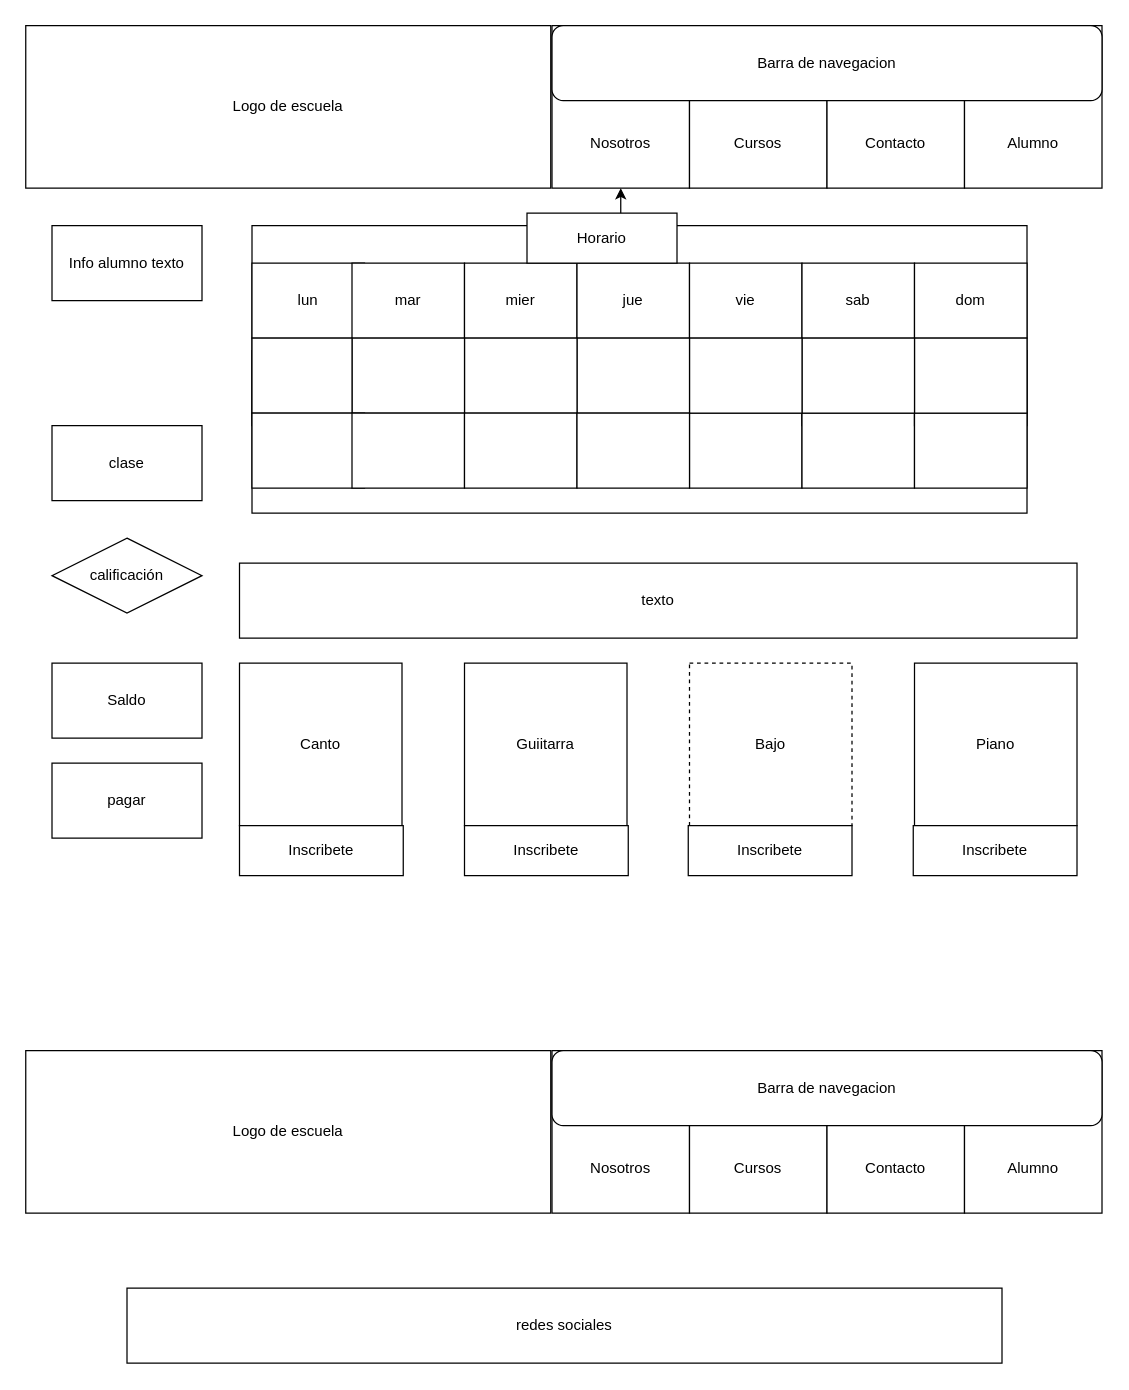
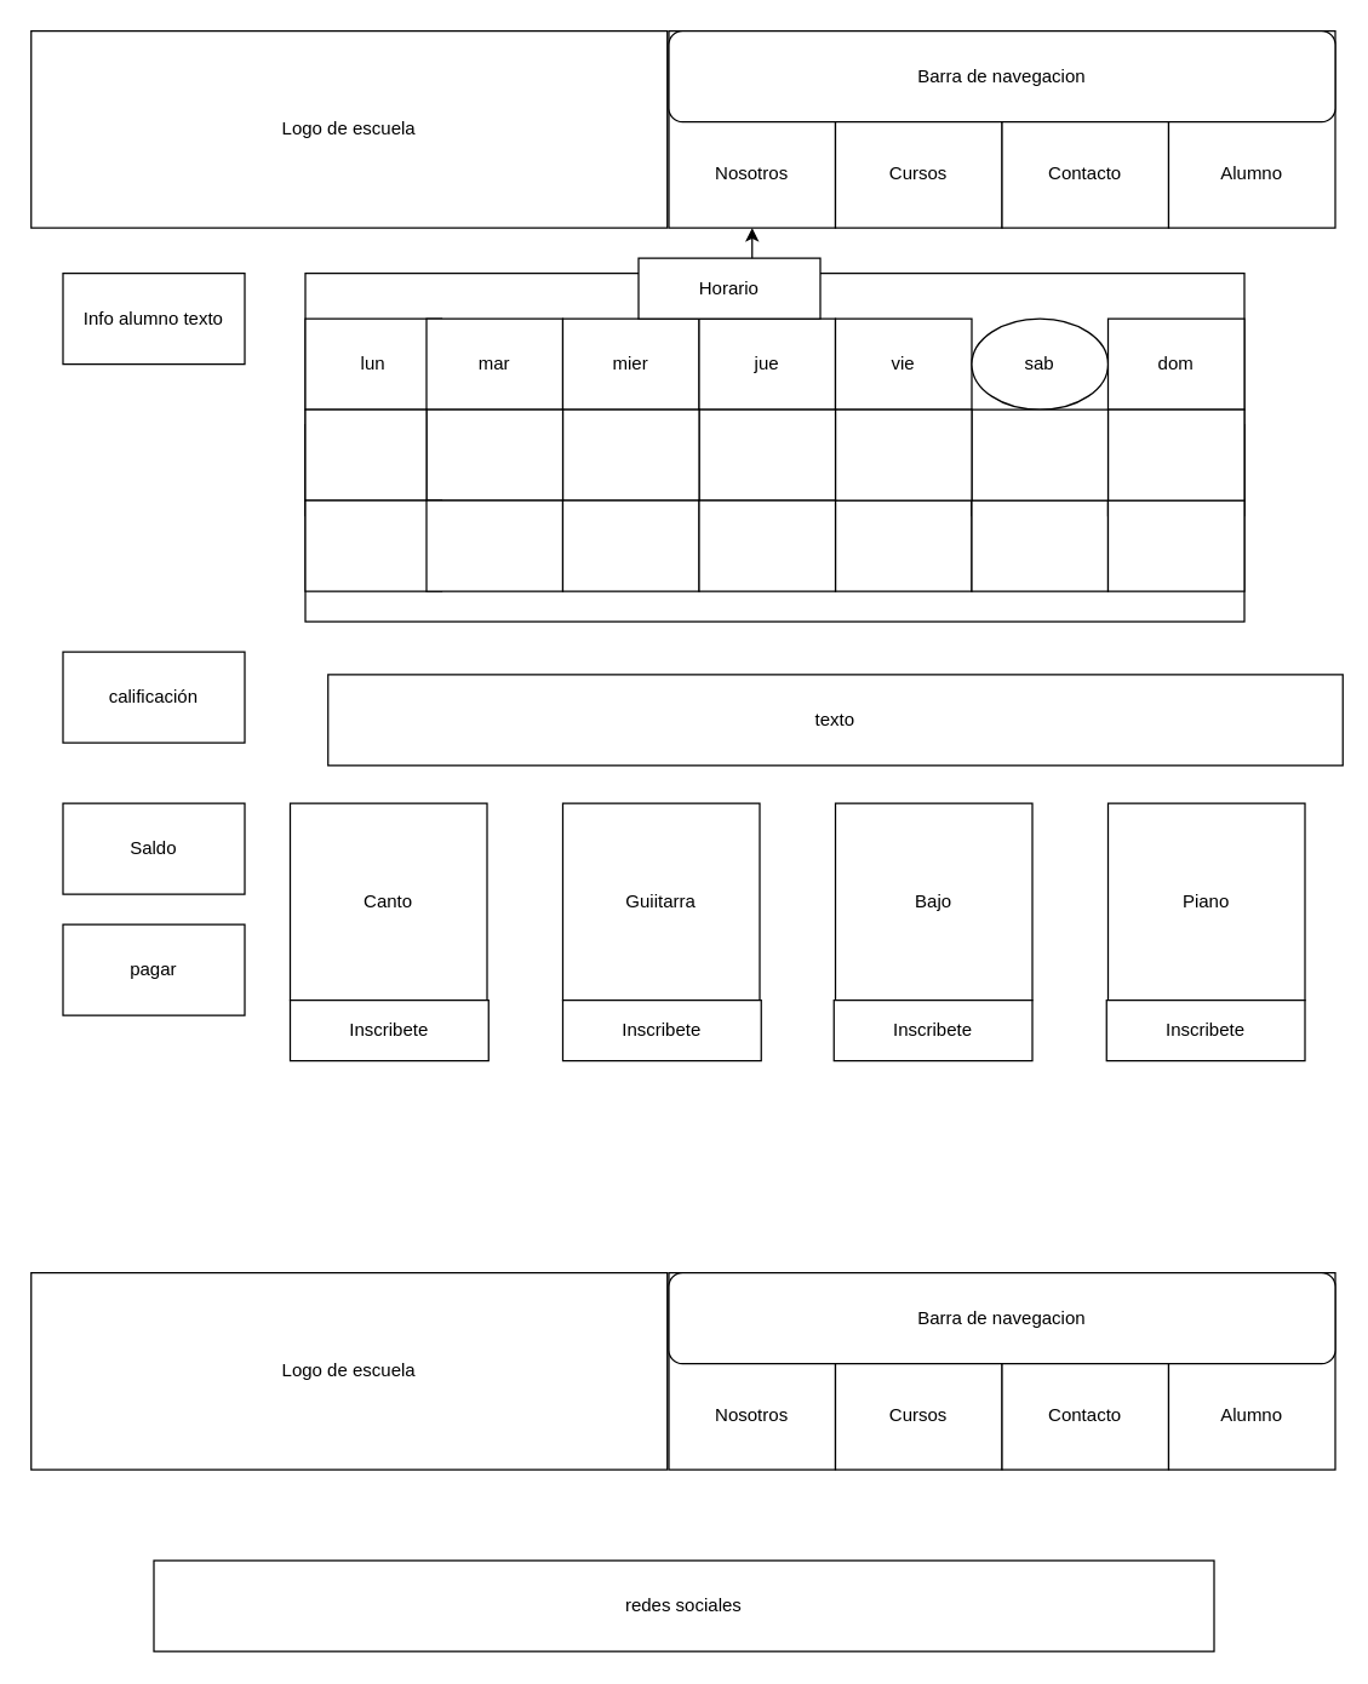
- <mxCell id="34" value="sab" style="rounded=0;whiteSpace=wrap;html=1;" vertex="1" parent="1"><mxGeometry x="641" y="210" width="90" height="60" as="geometry" /></mxCell>
+ <mxCell id="34" value="sab" style="ellipse;whiteSpace=wrap;html=1;" vertex="1" parent="1"><mxGeometry x="641" y="210" width="90" height="60" as="geometry" /></mxCell>
- <mxCell id="16" value="clase" style="rounded=0;whiteSpace=wrap;html=1;" vertex="1" parent="1"><mxGeometry x="41" y="340" width="120" height="60" as="geometry" /></mxCell>
- <mxCell id="50" value="calificación" style="rhombus;whiteSpace=wrap;html=1;" vertex="1" parent="1"><mxGeometry x="41" y="430" width="120" height="60" as="geometry" /></mxCell>
+ <mxCell id="50" value="calificación" style="rounded=0;whiteSpace=wrap;html=1;" vertex="1" parent="1"><mxGeometry x="41" y="430" width="120" height="60" as="geometry" /></mxCell>
- <mxCell id="51" value="texto" style="rounded=0;whiteSpace=wrap;html=1;" vertex="1" parent="1"><mxGeometry x="191" y="450" width="670" height="60" as="geometry" /></mxCell>
+ <mxCell id="51" value="texto" style="rounded=0;whiteSpace=wrap;html=1;" vertex="1" parent="1"><mxGeometry x="216" y="445" width="670" height="60" as="geometry" /></mxCell>
- <mxCell id="54" value="Bajo" style="whiteSpace=wrap;html=1;aspect=fixed;dashed=1;" vertex="1" parent="1"><mxGeometry x="551" y="530" width="130" height="130" as="geometry" /></mxCell>
+ <mxCell id="54" value="Bajo" style="whiteSpace=wrap;html=1;aspect=fixed;" vertex="1" parent="1"><mxGeometry x="551" y="530" width="130" height="130" as="geometry" /></mxCell>
